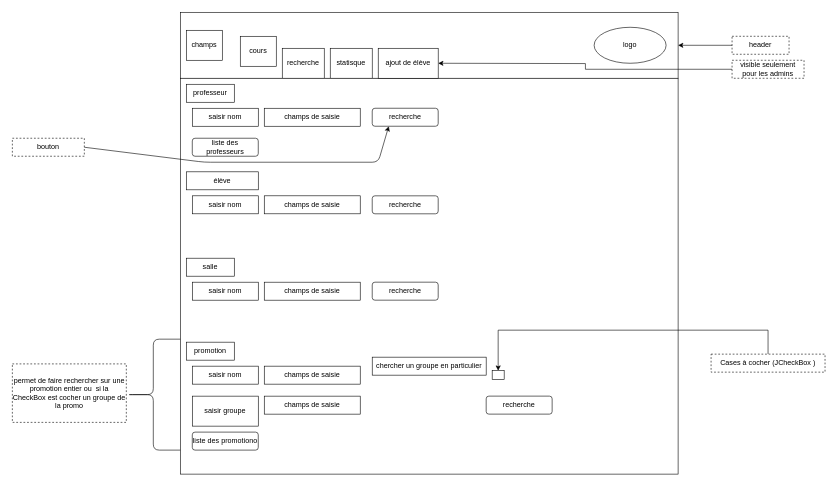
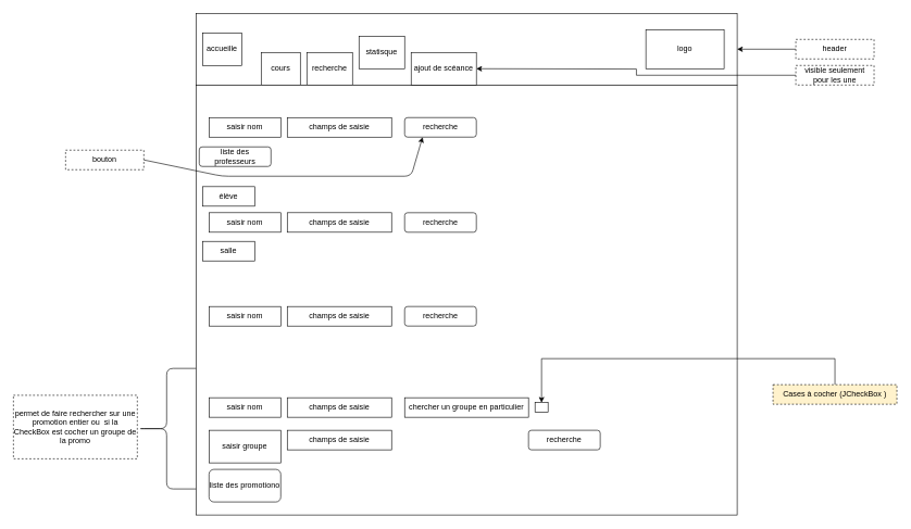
- <mxCell id="5" value="champs" style="rounded=0;whiteSpace=wrap;html=1;" parent="1" vertex="1"><mxGeometry x="310" y="50" width="60" height="50" as="geometry" /></mxCell>
+ <mxCell id="5" value="accueille" style="rounded=0;whiteSpace=wrap;html=1;" parent="1" vertex="1"><mxGeometry x="310" y="50" width="60" height="50" as="geometry" /></mxCell>
- <mxCell id="6" value="logo" style="ellipse;whiteSpace=wrap;html=1;" parent="1" vertex="1"><mxGeometry x="990" y="45" width="120" height="60" as="geometry" /></mxCell>
+ <mxCell id="6" value="logo" style="rounded=0;whiteSpace=wrap;html=1;" parent="1" vertex="1"><mxGeometry x="990" y="45" width="120" height="60" as="geometry" /></mxCell>
- <mxCell id="3" value="header" style="rounded=0;whiteSpace=wrap;html=1;dashed=1;" parent="1" vertex="1"><mxGeometry x="1220" y="60" width="95" height="30" as="geometry" /></mxCell>
+ <mxCell id="3" value="header" style="rounded=0;whiteSpace=wrap;html=1;dashed=1;" parent="1" vertex="1"><mxGeometry x="1220" y="60" width="120" height="30" as="geometry" /></mxCell>
- <mxCell id="7" value="cours" style="rounded=0;whiteSpace=wrap;html=1;" parent="1" vertex="1"><mxGeometry x="400" y="60" width="60" height="50" as="geometry" /></mxCell>
+ <mxCell id="7" value="cours" style="rounded=0;whiteSpace=wrap;html=1;" parent="1" vertex="1"><mxGeometry x="400" y="80" width="60" height="50" as="geometry" /></mxCell>
- <mxCell id="9" value="statisque" style="rounded=0;whiteSpace=wrap;html=1;" parent="1" vertex="1"><mxGeometry x="550" y="80" width="70" height="50" as="geometry" /></mxCell>
+ <mxCell id="9" value="statisque" style="rounded=0;whiteSpace=wrap;html=1;" parent="1" vertex="1"><mxGeometry x="550" y="55" width="70" height="50" as="geometry" /></mxCell>
- <mxCell id="41" value="ajout de élève" style="rounded=0;whiteSpace=wrap;html=1;" vertex="1" parent="1"><mxGeometry x="630" y="80" width="100" height="50" as="geometry" /></mxCell>
+ <mxCell id="41" value="ajout de scéance" style="rounded=0;whiteSpace=wrap;html=1;" vertex="1" parent="1"><mxGeometry x="630" y="80" width="100" height="50" as="geometry" /></mxCell>
- <mxCell id="40" value="visible seulement pour les admins" style="rounded=0;whiteSpace=wrap;html=1;dashed=1;" vertex="1" parent="1"><mxGeometry x="1220" y="100" width="120" height="30" as="geometry" /></mxCell>
+ <mxCell id="40" value="visible seulement pour les une" style="rounded=0;whiteSpace=wrap;html=1;dashed=1;" vertex="1" parent="1"><mxGeometry x="1220" y="100" width="120" height="30" as="geometry" /></mxCell>
- <mxCell id="11" value="professeur" style="rounded=0;whiteSpace=wrap;html=1;" parent="1" vertex="1"><mxGeometry x="310" y="140" width="80" height="30" as="geometry" /></mxCell>
- <mxCell id="16" value="bouton" style="rounded=0;whiteSpace=wrap;html=1;dashed=1;" parent="1" vertex="1"><mxGeometry x="20" y="230" width="120" height="30" as="geometry" /></mxCell>
+ <mxCell id="16" value="bouton" style="rounded=0;whiteSpace=wrap;html=1;dashed=1;" parent="1" vertex="1"><mxGeometry x="100" y="230" width="120" height="30" as="geometry" /></mxCell>
- <mxCell id="15" value="liste des professeurs" style="rounded=1;whiteSpace=wrap;html=1;" parent="1" vertex="1"><mxGeometry x="320" y="230" width="110" height="30" as="geometry" /></mxCell>
+ <mxCell id="15" value="liste des professeurs" style="rounded=1;whiteSpace=wrap;html=1;" parent="1" vertex="1"><mxGeometry x="305" y="225" width="110" height="30" as="geometry" /></mxCell>
- <mxCell id="12" value="élève" style="rounded=0;whiteSpace=wrap;html=1;" parent="1" vertex="1"><mxGeometry x="310" y="286" width="120" height="30" as="geometry" /></mxCell>
+ <mxCell id="12" value="élève" style="rounded=0;whiteSpace=wrap;html=1;" parent="1" vertex="1"><mxGeometry x="310" y="286" width="80" height="30" as="geometry" /></mxCell>
- <mxCell id="22" value="salle" style="rounded=0;whiteSpace=wrap;html=1;" parent="1" vertex="1"><mxGeometry x="310" y="430" width="80" height="30" as="geometry" /></mxCell>
+ <mxCell id="22" value="salle" style="rounded=0;whiteSpace=wrap;html=1;" parent="1" vertex="1"><mxGeometry x="310" y="370" width="80" height="30" as="geometry" /></mxCell>
- <mxCell id="26" value="promotion" style="rounded=0;whiteSpace=wrap;html=1;" parent="1" vertex="1"><mxGeometry x="310" y="570" width="80" height="30" as="geometry" /></mxCell>
- <mxCell id="32" value="Cases à cocher (JCheckBox )" style="rounded=0;whiteSpace=wrap;html=1;dashed=1;" parent="1" vertex="1"><mxGeometry x="1185" y="590" width="190" height="30" as="geometry" /></mxCell>
+ <mxCell id="32" value="Cases à cocher (JCheckBox )" style="rounded=0;whiteSpace=wrap;html=1;dashed=1;fillColor=#fff2cc;" parent="1" vertex="1"><mxGeometry x="1185" y="590" width="190" height="30" as="geometry" /></mxCell>
- <mxCell id="33" value="chercher un groupe en particulier" style="rounded=0;whiteSpace=wrap;html=1;" parent="1" vertex="1"><mxGeometry x="620" y="595" width="190" height="30" as="geometry" /></mxCell>
+ <mxCell id="33" value="chercher un groupe en particulier" style="rounded=0;whiteSpace=wrap;html=1;" parent="1" vertex="1"><mxGeometry x="620" y="610" width="190" height="30" as="geometry" /></mxCell>
- <mxCell id="28" value="liste des promotiono" style="rounded=1;whiteSpace=wrap;html=1;" parent="1" vertex="1"><mxGeometry x="320" y="720" width="110" height="30" as="geometry" /></mxCell>
+ <mxCell id="28" value="liste des promotiono" style="rounded=1;whiteSpace=wrap;html=1;" parent="1" vertex="1"><mxGeometry x="320" y="720" width="110" height="50" as="geometry" /></mxCell>
